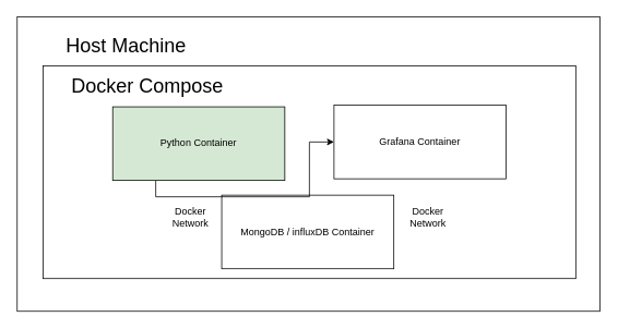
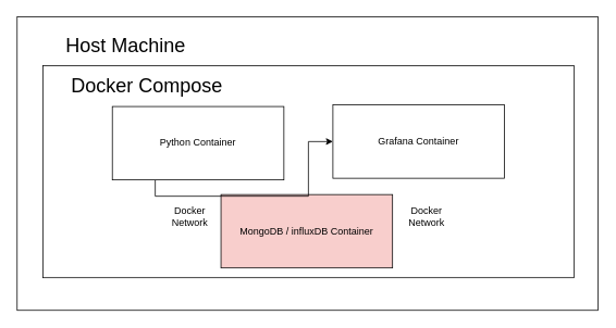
- <mxCell id="7" value="Python Container" style="rounded=0;whiteSpace=wrap;html=1;fillColor=#d5e8d4;" vertex="1" parent="1"><mxGeometry x="137" y="130" width="210" height="90" as="geometry" /></mxCell>
+ <mxCell id="7" value="Python Container" style="rounded=0;whiteSpace=wrap;html=1;" vertex="1" parent="1"><mxGeometry x="137" y="130" width="210" height="90" as="geometry" /></mxCell>
- <mxCell id="5" value="MongoDB / influxDB Container" style="rounded=0;whiteSpace=wrap;html=1;" vertex="1" parent="1"><mxGeometry x="270" y="238" width="210" height="90" as="geometry" /></mxCell>
+ <mxCell id="5" value="MongoDB / influxDB Container" style="rounded=0;whiteSpace=wrap;html=1;fillColor=#f8cecc;" vertex="1" parent="1"><mxGeometry x="270" y="238" width="210" height="90" as="geometry" /></mxCell>
